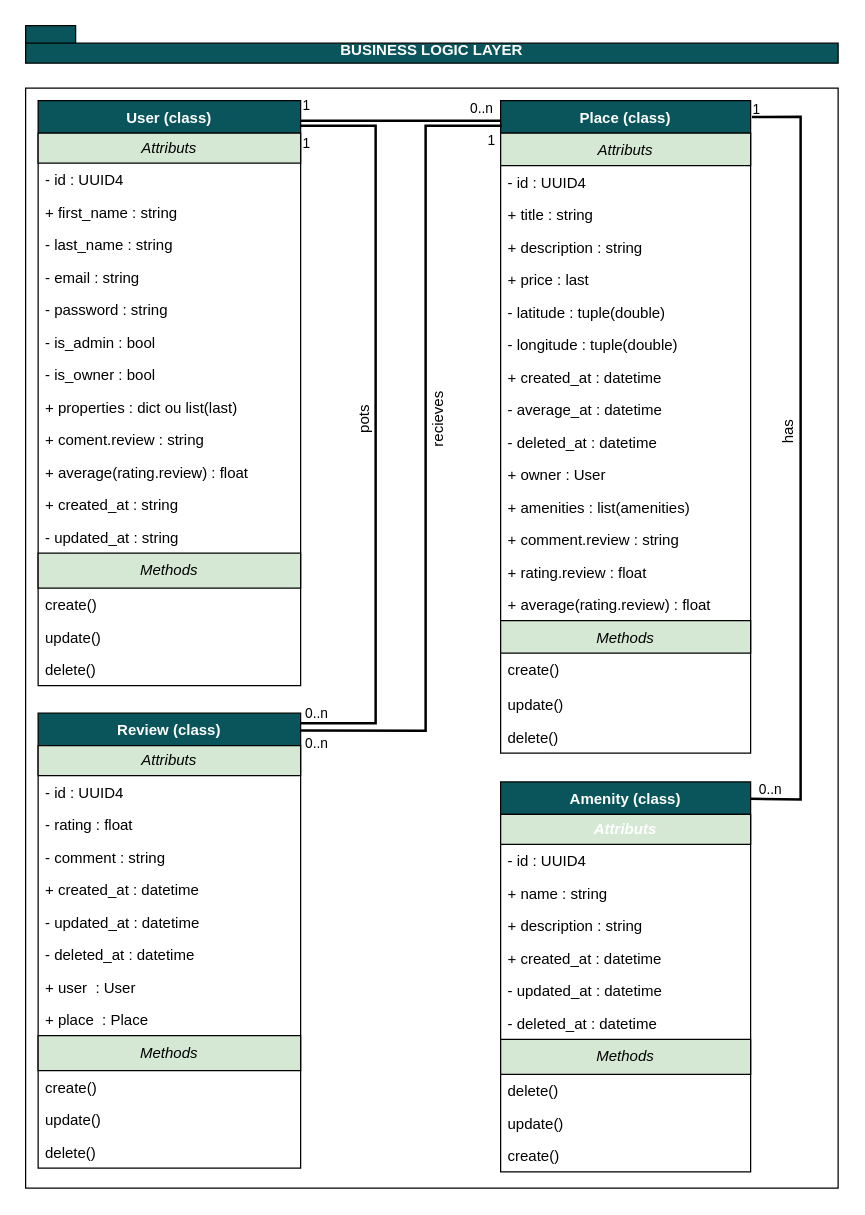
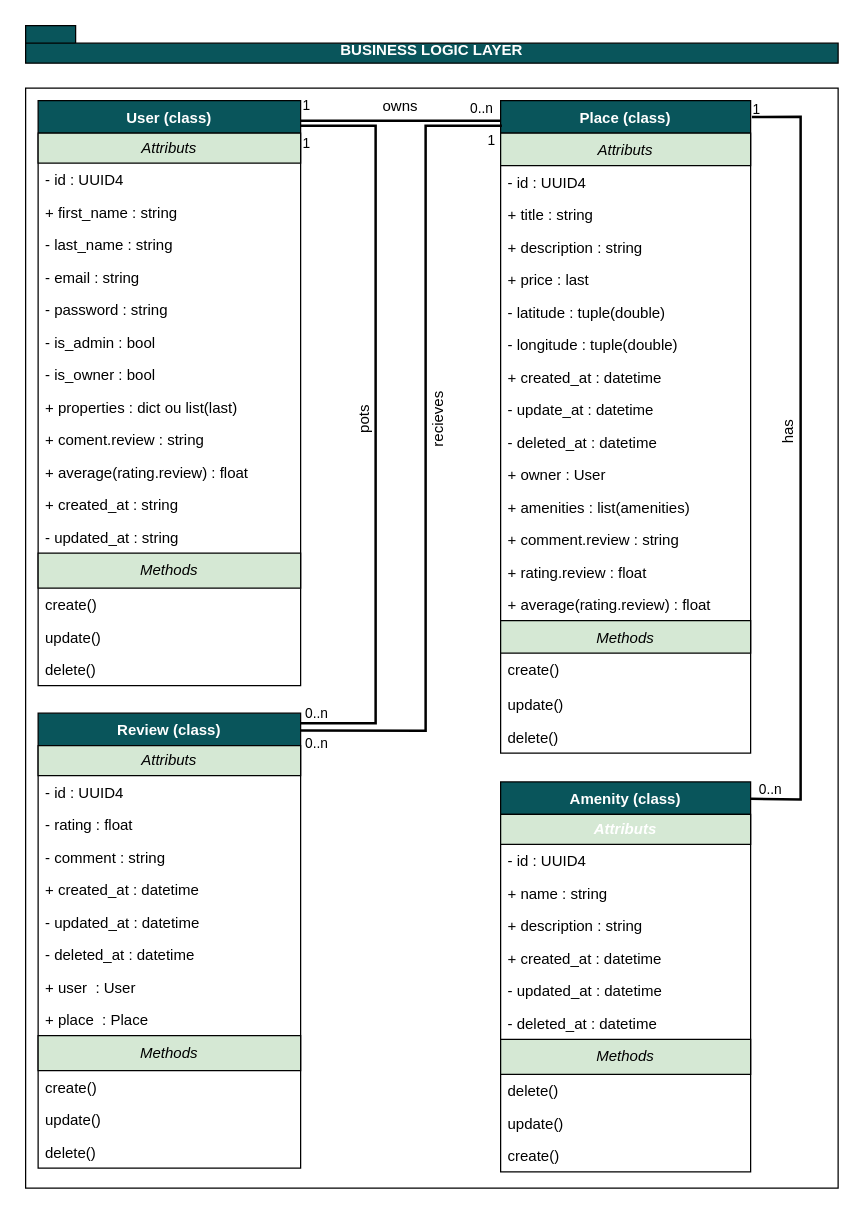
+ <mxCell id="70" value="owns" style="text;html=1;align=center;verticalAlign=middle;whiteSpace=wrap;rounded=0;strokeWidth=2;" vertex="1" parent="1"><mxGeometry x="290" y="70" width="60" height="30" as="geometry" /></mxCell>
- <mxCell id="56" value="- average_at : datetime" style="text;align=left;verticalAlign=top;spacingLeft=4;spacingRight=4;overflow=hidden;rotatable=0;points=[[0,0.5],[1,0.5]];portConstraint=eastwest;rounded=0;shadow=0;html=0;fontFamily=Helvetica;fontSize=12;fontColor=#000000;fontStyle=0;" vertex="1" parent="47"><mxGeometry y="234" width="200" height="26" as="geometry" /></mxCell>
+ <mxCell id="56" value="- update_at : datetime" style="text;align=left;verticalAlign=top;spacingLeft=4;spacingRight=4;overflow=hidden;rotatable=0;points=[[0,0.5],[1,0.5]];portConstraint=eastwest;rounded=0;shadow=0;html=0;fontFamily=Helvetica;fontSize=12;fontColor=#000000;fontStyle=0;" vertex="1" parent="47"><mxGeometry y="234" width="200" height="26" as="geometry" /></mxCell>
